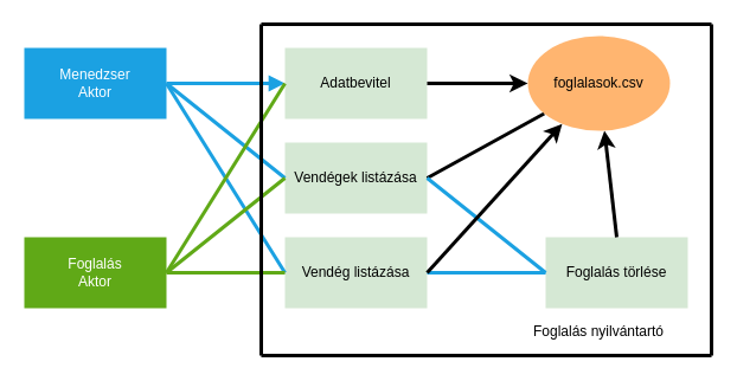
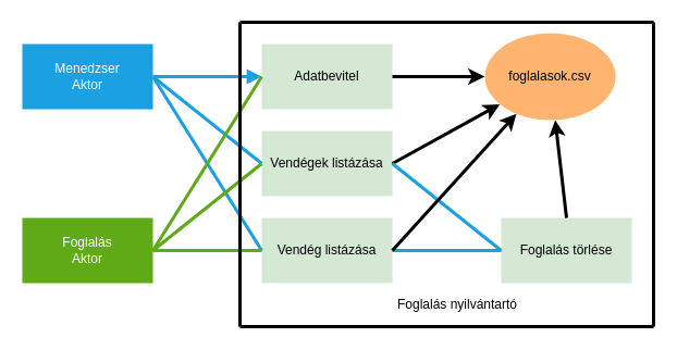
- <mxCell id="17" value="" style="endArrow=none;html=1;strokeWidth=3;exitX=1;exitY=0.5;exitDx=0;exitDy=0;" parent="1" source="5" target="20" edge="1"><mxGeometry width="50" height="50" relative="1" as="geometry"><mxPoint x="370" y="180" as="sourcePoint" /><mxPoint x="430" y="94" as="targetPoint" /></mxGeometry></mxCell>
+ <mxCell id="17" value="" style="endArrow=classic;html=1;strokeWidth=3;exitX=1;exitY=0.5;exitDx=0;exitDy=0;" parent="1" source="5" target="20" edge="1"><mxGeometry width="50" height="50" relative="1" as="geometry"><mxPoint x="370" y="180" as="sourcePoint" /><mxPoint x="430" y="94" as="targetPoint" /></mxGeometry></mxCell>
- <mxCell id="25" value="Foglalás nyilvántartó" style="text;html=1;strokeColor=none;fillColor=none;align=center;verticalAlign=middle;whiteSpace=wrap;rounded=0;" vertex="1" parent="1"><mxGeometry x="445" y="270" width="120" height="20" as="geometry" /></mxCell>
+ <mxCell id="25" value="Foglalás nyilvántartó" style="text;html=1;strokeColor=none;fillColor=none;align=center;verticalAlign=middle;whiteSpace=wrap;rounded=0;" vertex="1" parent="1"><mxGeometry x="360" y="270" width="120" height="20" as="geometry" /></mxCell>
